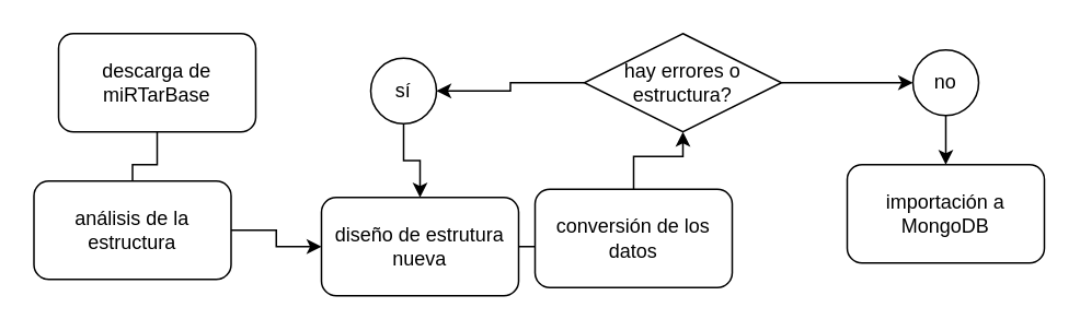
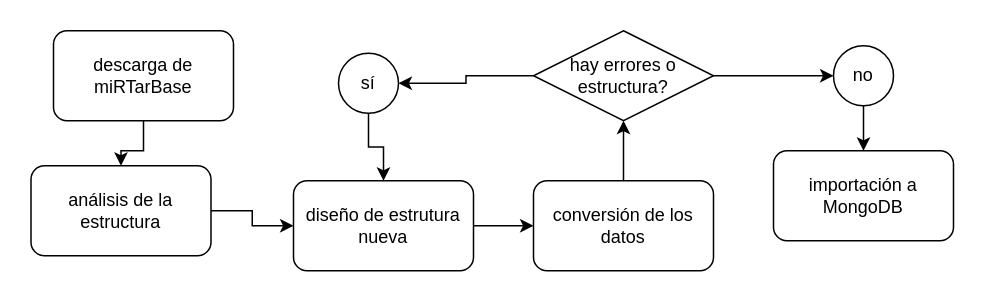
- <mxCell id="2" style="edgeStyle=orthogonalEdgeStyle;rounded=0;orthogonalLoop=1;jettySize=auto;html=1;endArrow=none;" edge="1" parent="1" source="3" target="5"><mxGeometry relative="1" as="geometry" /></mxCell>
+ <mxCell id="2" style="edgeStyle=orthogonalEdgeStyle;rounded=0;orthogonalLoop=1;jettySize=auto;html=1;" edge="1" parent="1" source="3" target="5"><mxGeometry relative="1" as="geometry" /></mxCell>
- <mxCell id="10" value="conversión de los datos" style="rounded=1;whiteSpace=wrap;html=1;" vertex="1" parent="1"><mxGeometry x="325" y="115" width="120" height="60" as="geometry" /></mxCell>
+ <mxCell id="10" value="conversión de los datos" style="rounded=1;whiteSpace=wrap;html=1;" vertex="1" parent="1"><mxGeometry x="355" y="120" width="120" height="60" as="geometry" /></mxCell>
